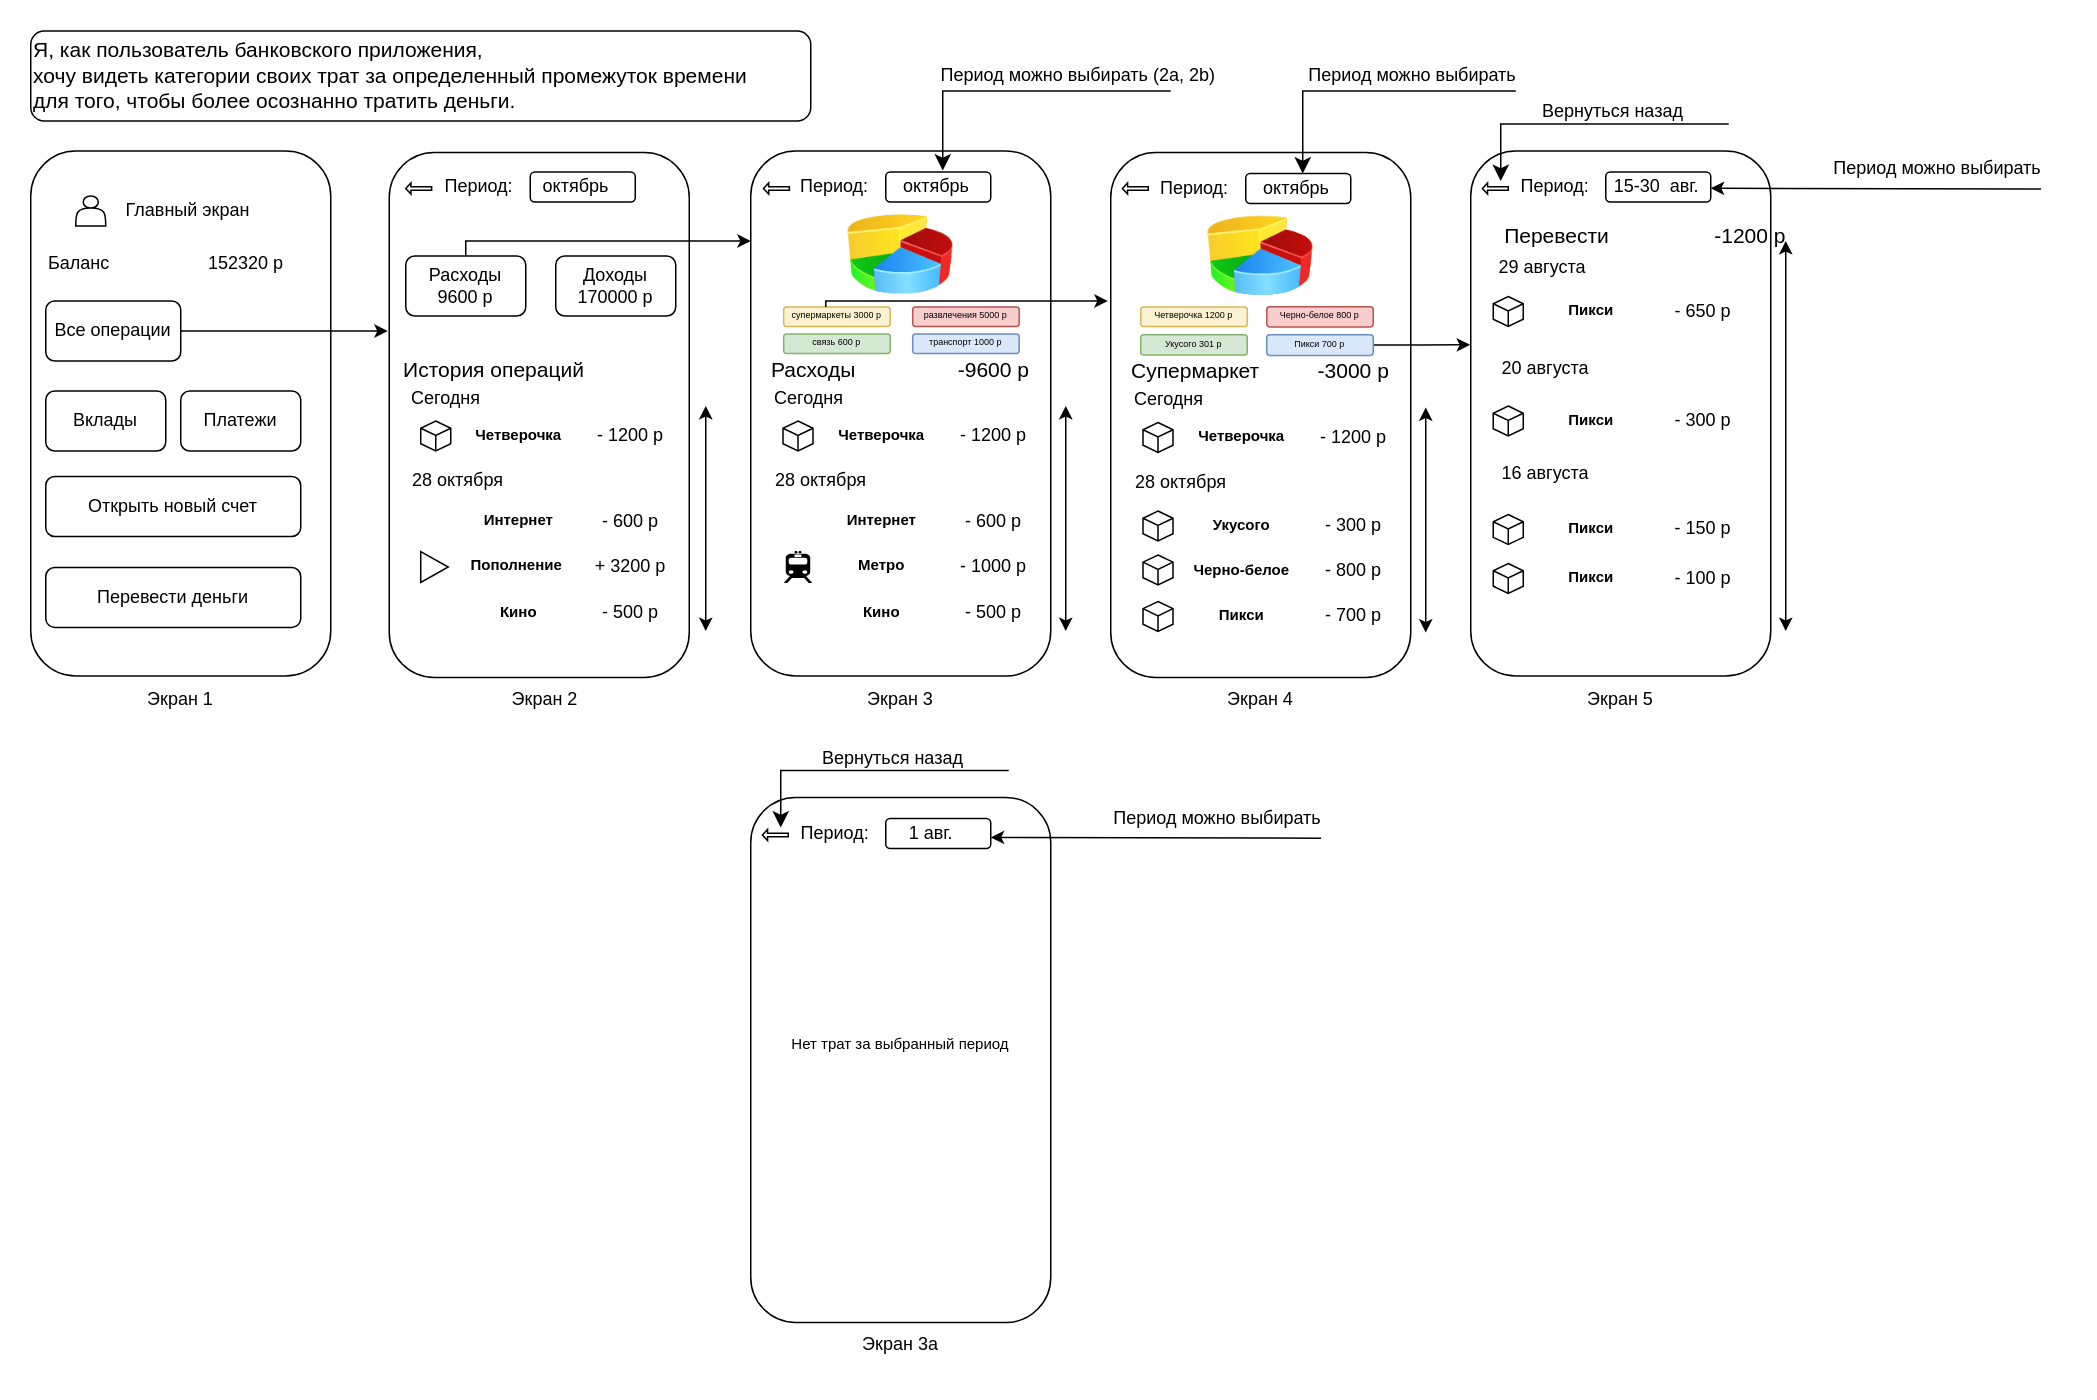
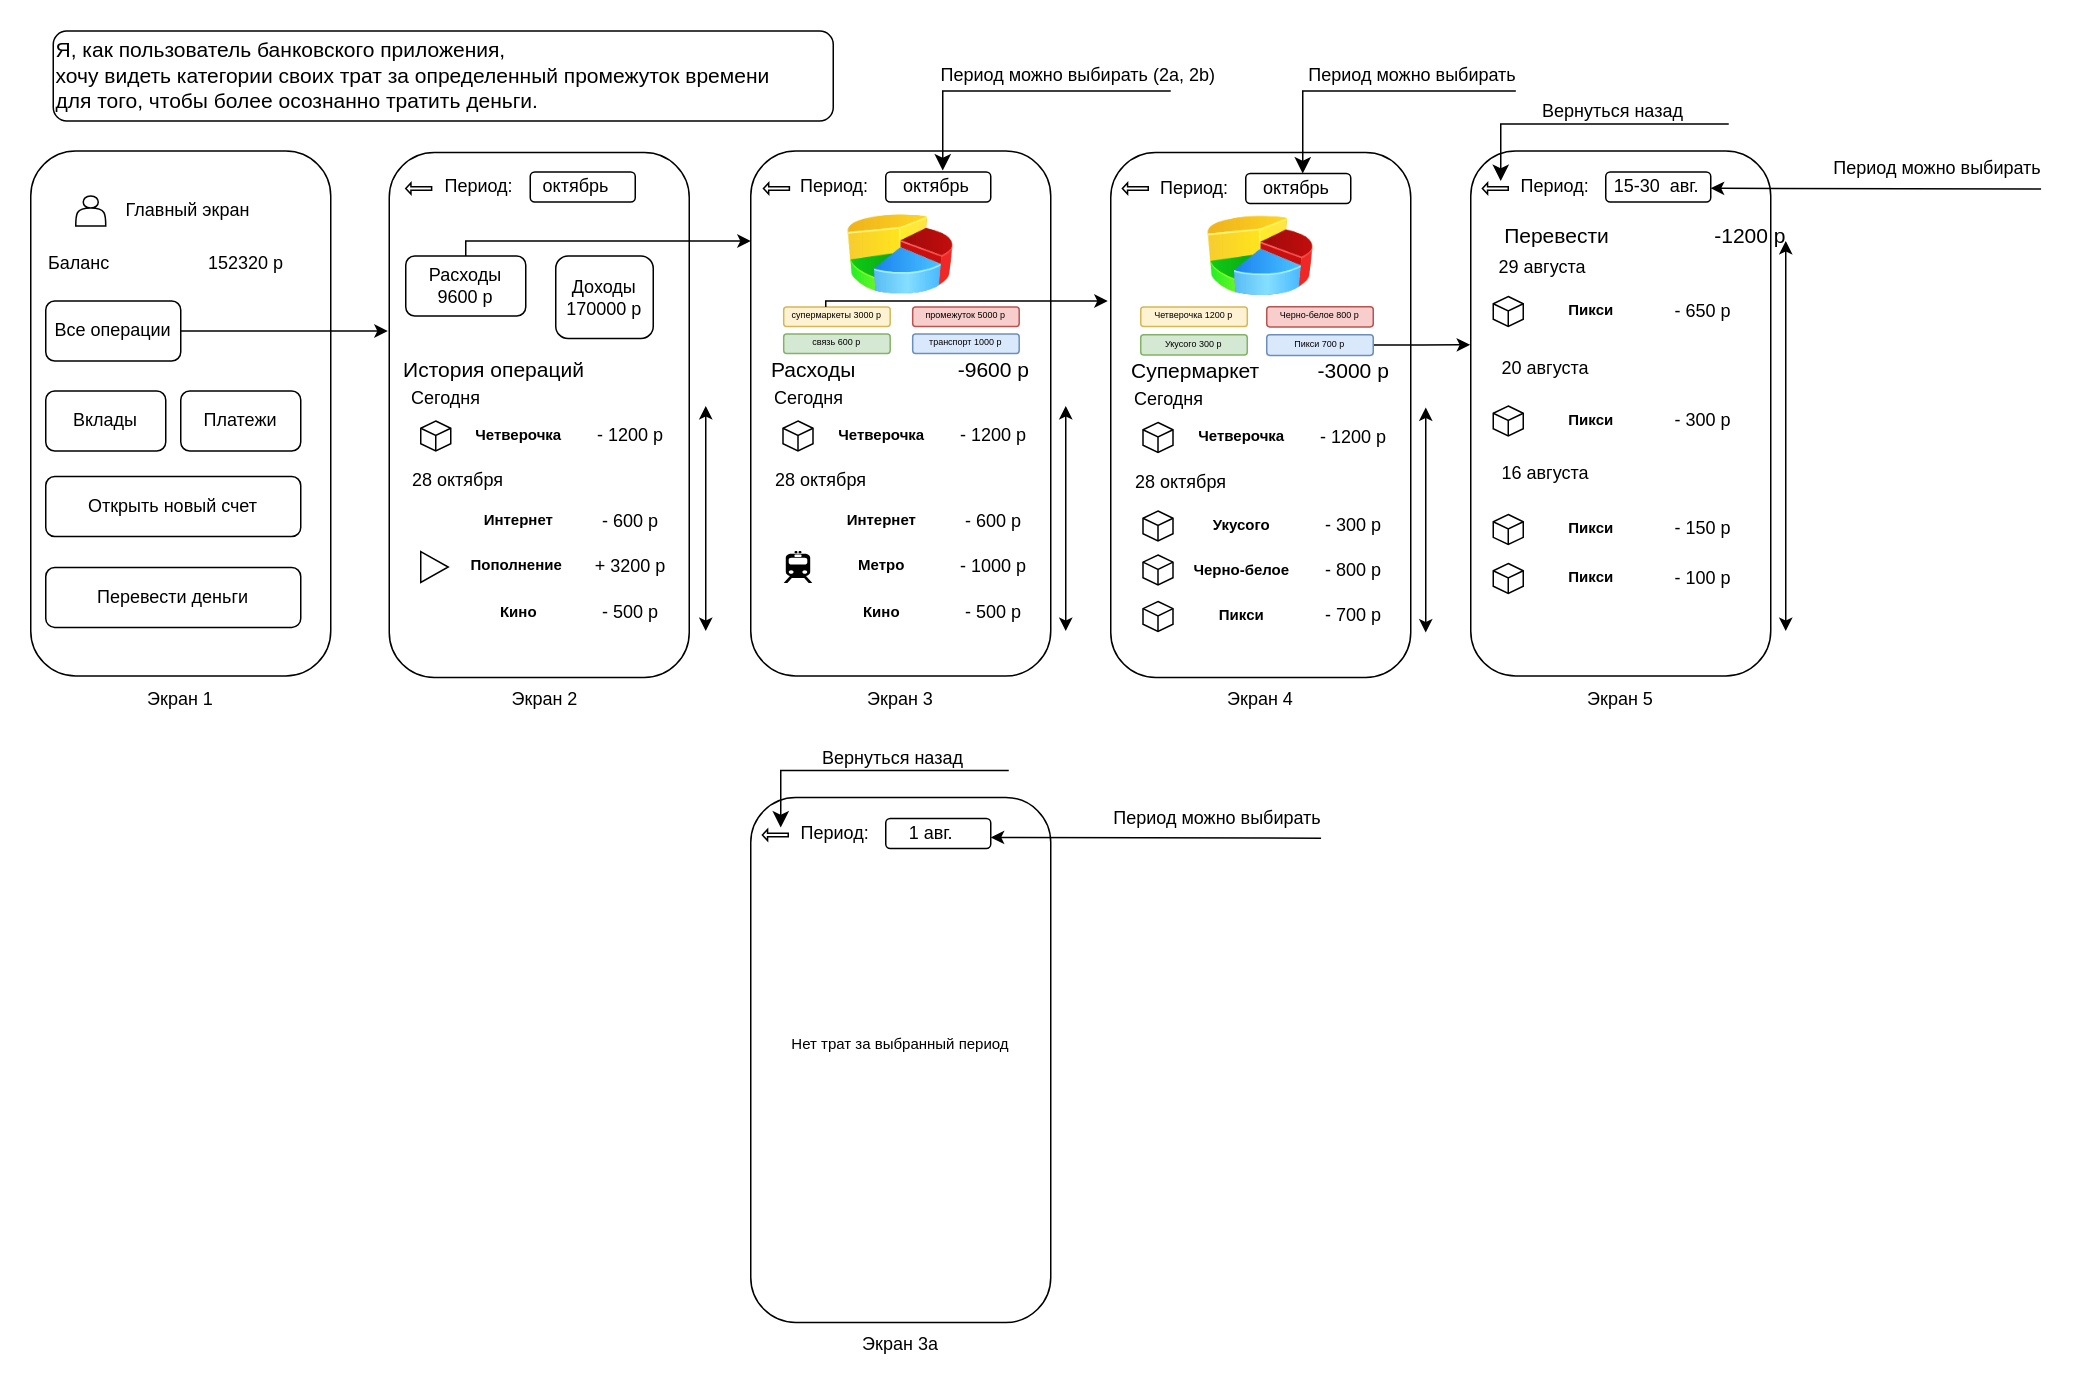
- <mxCell id="4" value="&lt;div style=&quot;font-size: 14px;&quot;&gt;&lt;font style=&quot;font-size: 14px;&quot;&gt;Я, как пользователь банковского приложения,&amp;nbsp;&lt;/font&gt;&lt;/div&gt;&lt;div style=&quot;font-size: 14px;&quot;&gt;&lt;font style=&quot;font-size: 14px;&quot;&gt;хочу видеть категории своих трат за определенный промежуток времени&amp;nbsp;&lt;/font&gt;&lt;/div&gt;&lt;div style=&quot;font-size: 14px;&quot;&gt;&lt;font style=&quot;font-size: 14px;&quot;&gt;&lt;font style=&quot;font-size: 14px;&quot;&gt;для того,&amp;nbsp;&lt;/font&gt;&lt;span style=&quot;background-color: initial;&quot;&gt;чтобы более осознанно тратить деньги.&lt;/span&gt;&lt;/font&gt;&lt;/div&gt;" style="rounded=1;whiteSpace=wrap;html=1;align=left;" vertex="1" parent="1"><mxGeometry width="520" height="60" as="geometry" x="20" y="20" /></mxCell>
+ <mxCell id="4" value="&lt;div style=&quot;font-size: 14px;&quot;&gt;&lt;font style=&quot;font-size: 14px;&quot;&gt;Я, как пользователь банковского приложения,&amp;nbsp;&lt;/font&gt;&lt;/div&gt;&lt;div style=&quot;font-size: 14px;&quot;&gt;&lt;font style=&quot;font-size: 14px;&quot;&gt;хочу видеть категории своих трат за определенный промежуток времени&amp;nbsp;&lt;/font&gt;&lt;/div&gt;&lt;div style=&quot;font-size: 14px;&quot;&gt;&lt;font style=&quot;font-size: 14px;&quot;&gt;&lt;font style=&quot;font-size: 14px;&quot;&gt;для того,&amp;nbsp;&lt;/font&gt;&lt;span style=&quot;background-color: initial;&quot;&gt;чтобы более осознанно тратить деньги.&lt;/span&gt;&lt;/font&gt;&lt;/div&gt;" style="rounded=1;whiteSpace=wrap;html=1;align=left;" vertex="1" parent="1"><mxGeometry x="35" y="20" width="520" height="60" as="geometry" /></mxCell>
- <mxCell id="10" value="Доходы&lt;div&gt;170000 р&lt;/div&gt;" style="rounded=1;whiteSpace=wrap;html=1;" vertex="1" parent="1"><mxGeometry x="370" y="170" width="80" height="40" as="geometry" /></mxCell>
+ <mxCell id="10" value="Доходы&lt;div&gt;170000 р&lt;/div&gt;" style="rounded=1;whiteSpace=wrap;html=1;" vertex="1" parent="1"><mxGeometry x="370" y="170" width="65" height="55" as="geometry" /></mxCell>
- <mxCell id="35" value="&lt;font style=&quot;font-size: 6px;&quot;&gt;развлечения 5000 р&lt;/font&gt;" style="rounded=1;whiteSpace=wrap;html=1;fillColor=#f8cecc;strokeColor=#b85450;spacing=0;spacingBottom=5;" vertex="1" parent="1"><mxGeometry x="607.96" y="204" width="71" height="13" as="geometry" /></mxCell>
+ <mxCell id="35" value="&lt;font style=&quot;font-size: 6px;&quot;&gt;промежуток 5000 р&lt;/font&gt;" style="rounded=1;whiteSpace=wrap;html=1;fillColor=#f8cecc;strokeColor=#b85450;spacing=0;spacingBottom=5;" vertex="1" parent="1"><mxGeometry x="607.96" y="204" width="71" height="13" as="geometry" /></mxCell>
- <mxCell id="62" value="&lt;font style=&quot;font-size: 6px;&quot;&gt;Укусого 301 р&lt;/font&gt;" style="rounded=1;whiteSpace=wrap;html=1;fillColor=#d5e8d4;strokeColor=#82b366;spacing=0;spacingBottom=5;" vertex="1" parent="1"><mxGeometry x="760" y="222.5" width="71" height="13.5" as="geometry" /></mxCell>
+ <mxCell id="62" value="&lt;font style=&quot;font-size: 6px;&quot;&gt;Укусого 300 р&lt;/font&gt;" style="rounded=1;whiteSpace=wrap;html=1;fillColor=#d5e8d4;strokeColor=#82b366;spacing=0;spacingBottom=5;" vertex="1" parent="1"><mxGeometry x="760" y="222.5" width="71" height="13.5" as="geometry" /></mxCell>
